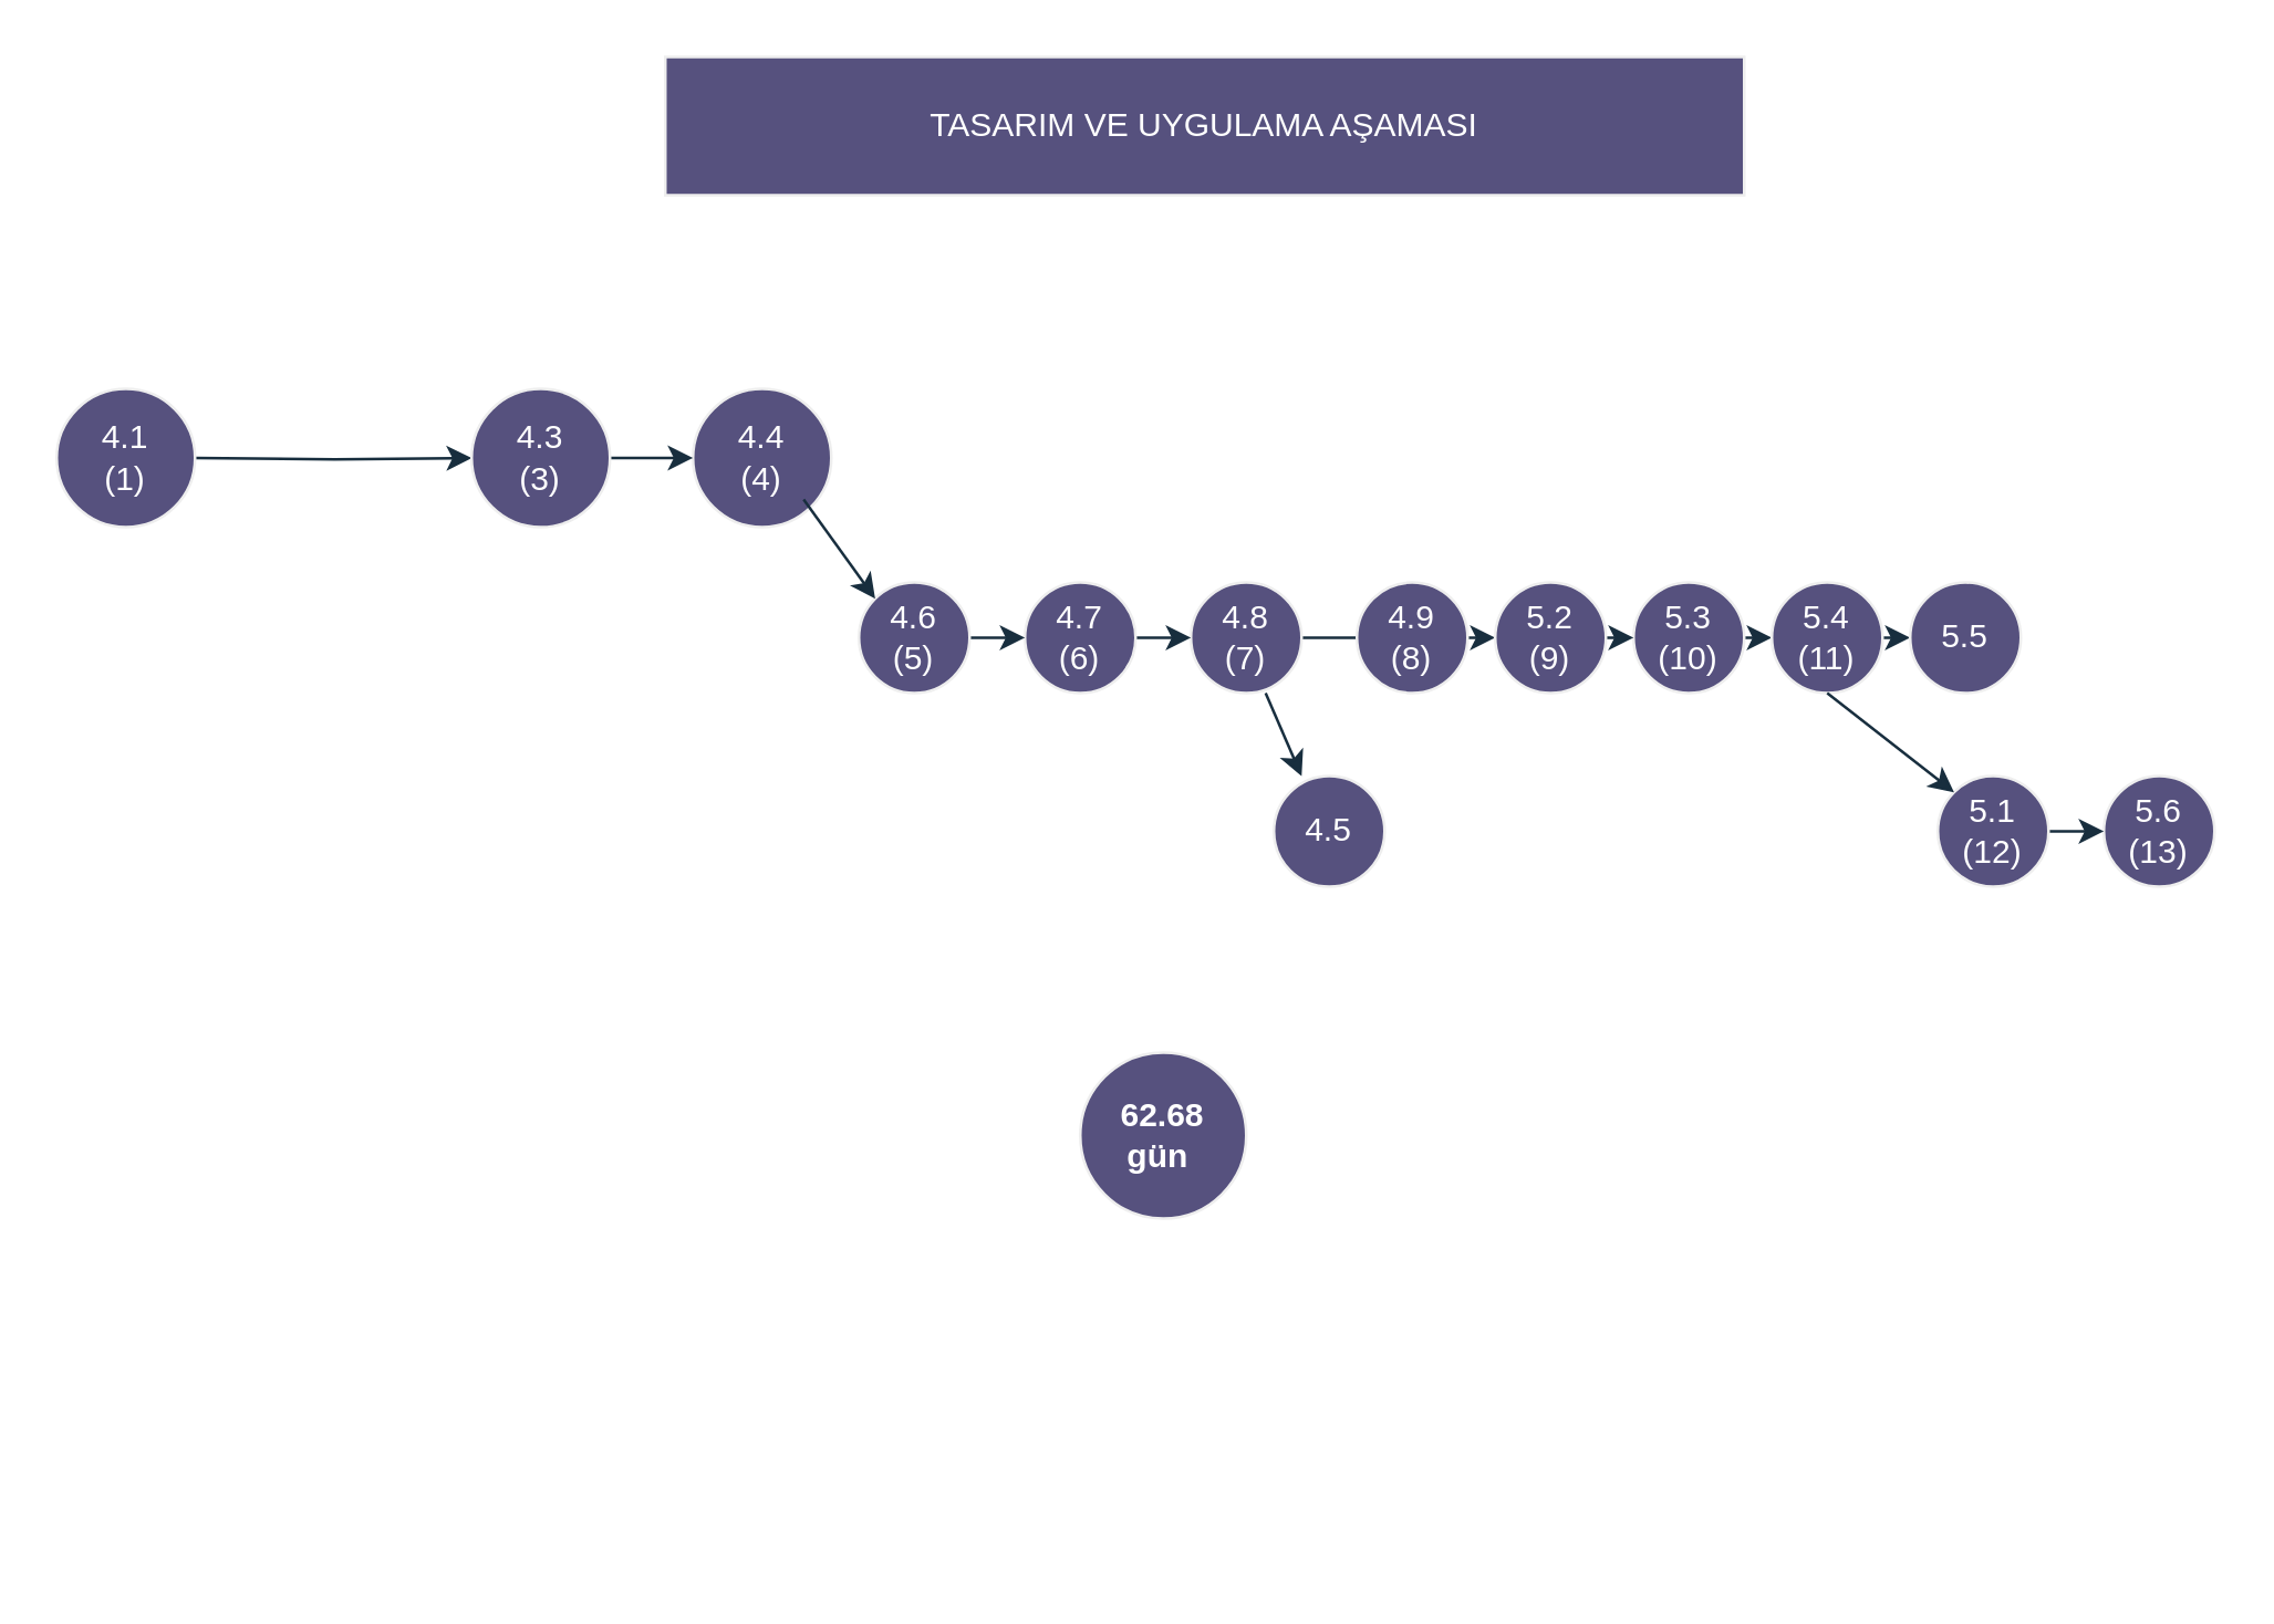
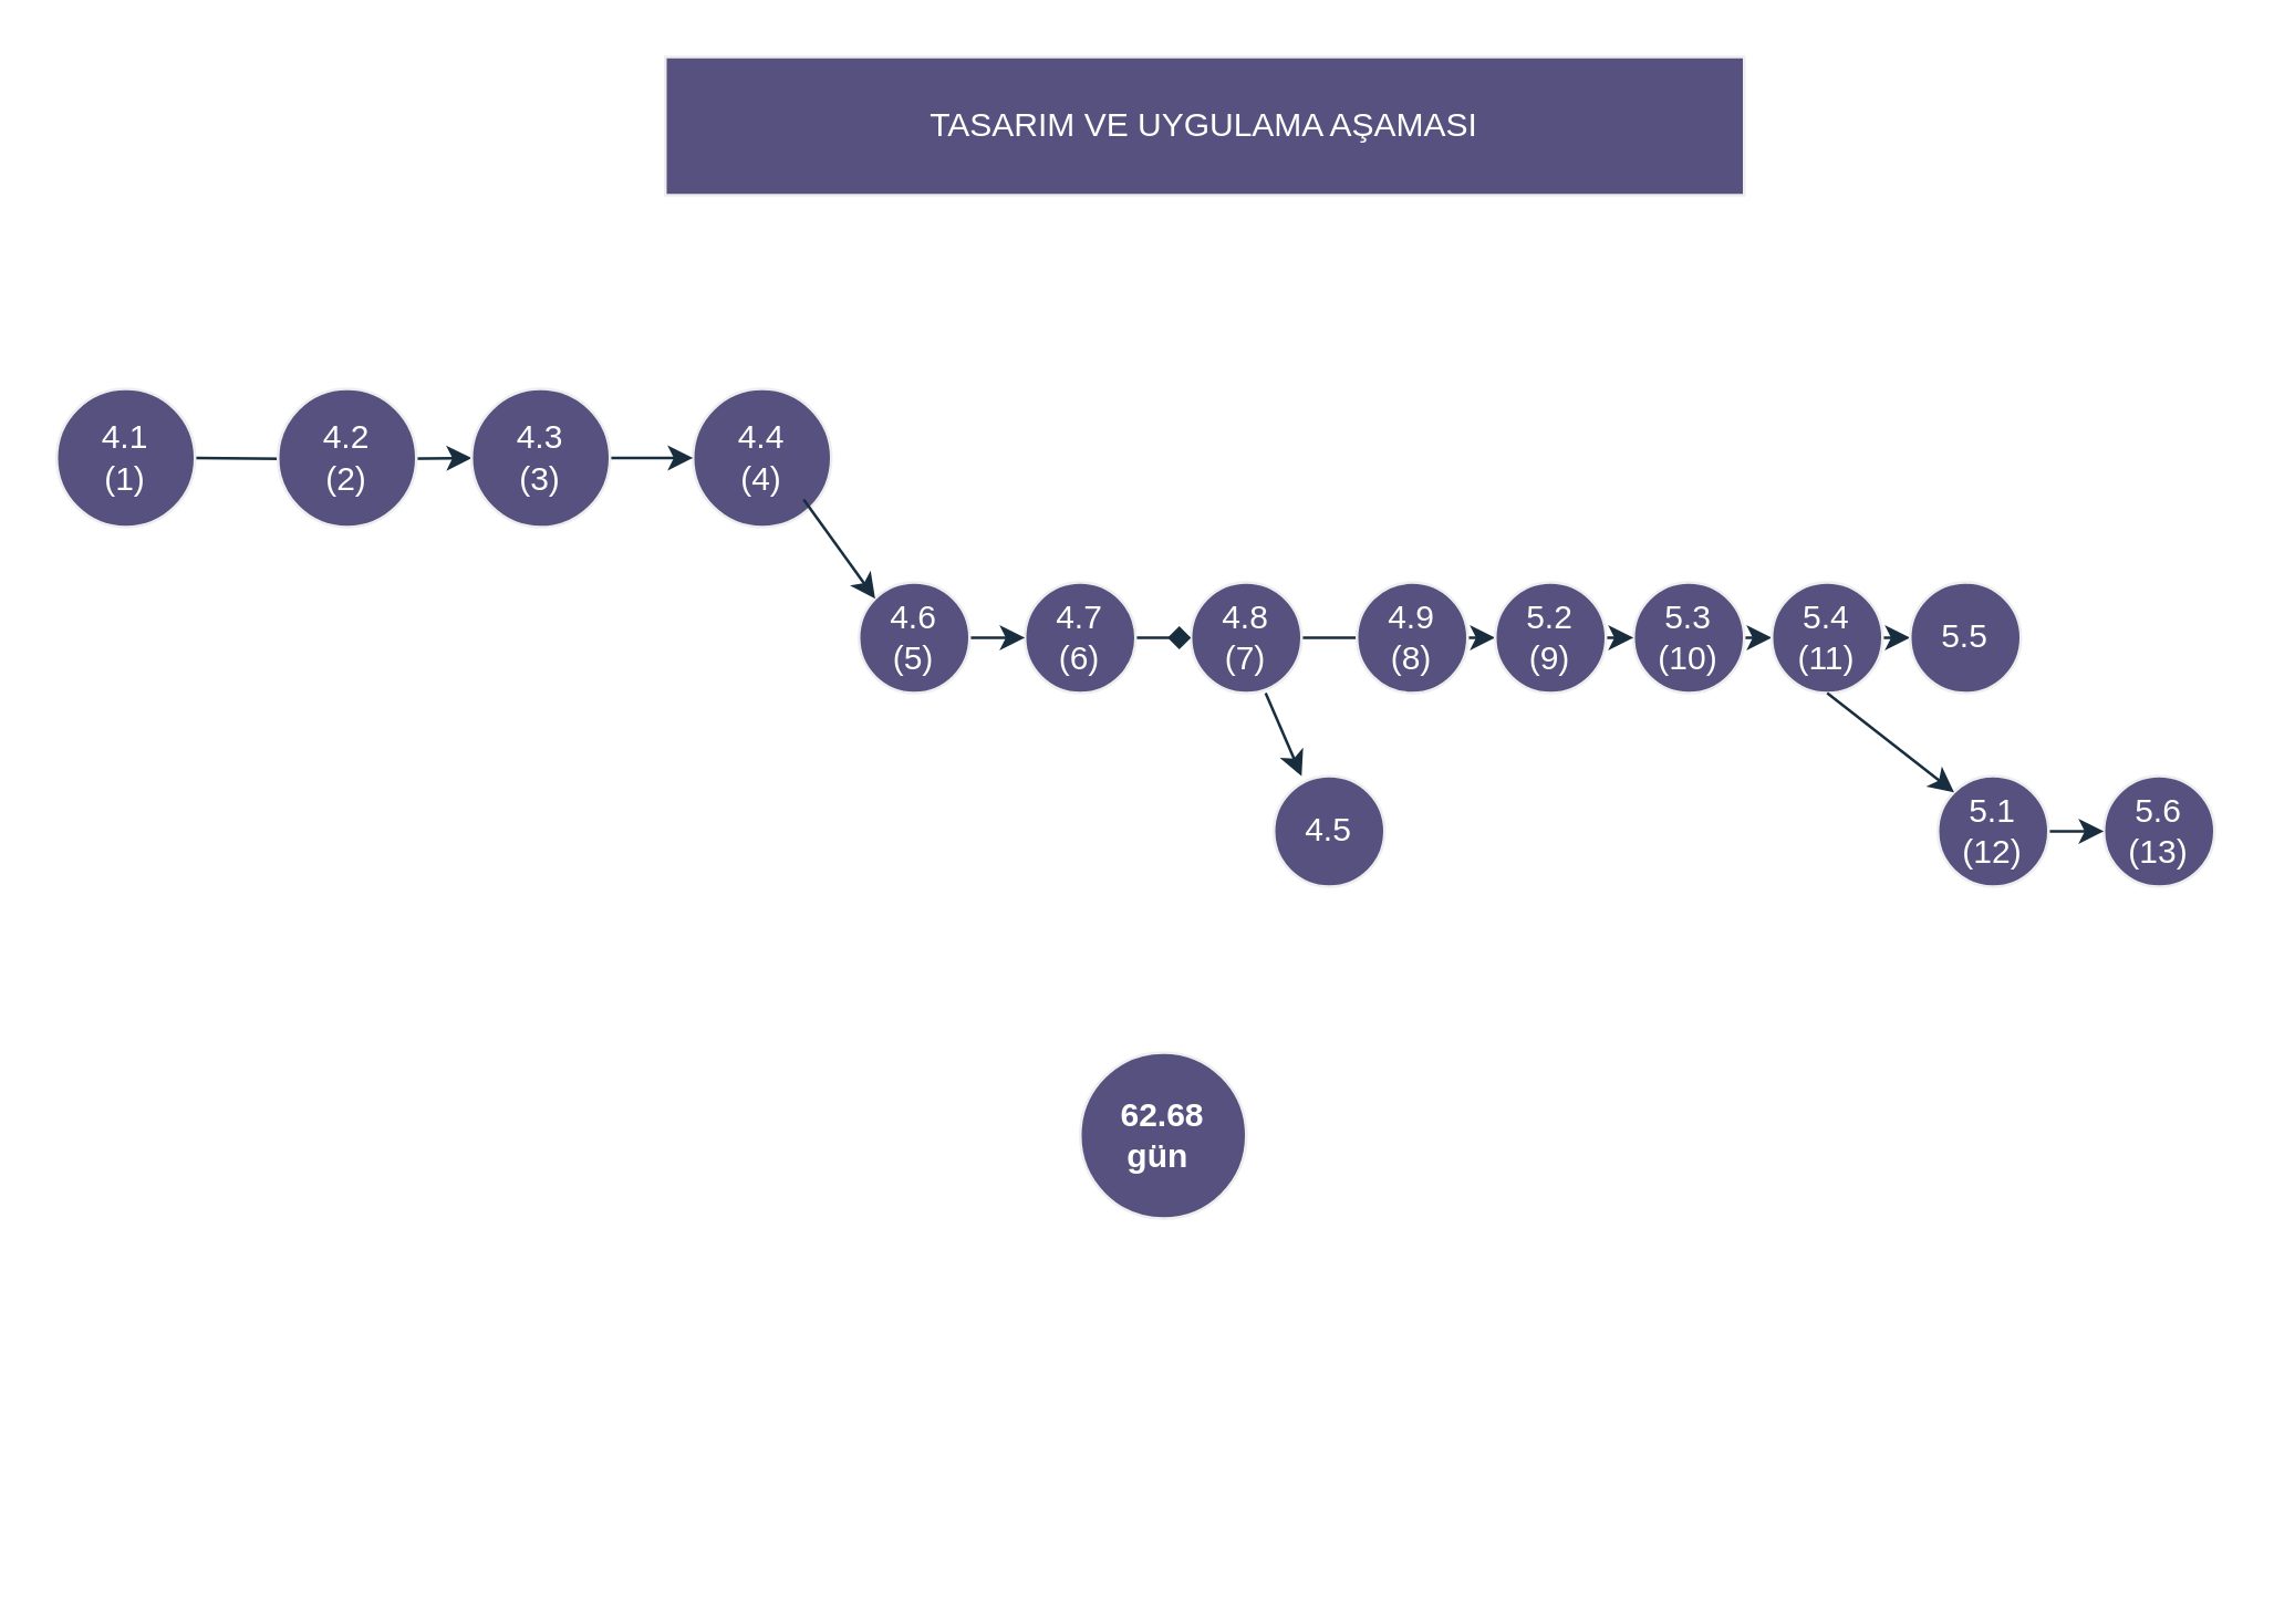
+ <mxCell id="11" value="4.2&lt;div&gt;(2)&lt;/div&gt;" style="ellipse;whiteSpace=wrap;html=1;aspect=fixed;labelBackgroundColor=none;fillColor=#56517E;strokeColor=#EEEEEE;fontColor=#FFFFFF;" parent="1" vertex="1"><mxGeometry x="100" y="140" width="50" height="50" as="geometry" /></mxCell>
- <mxCell id="6" style="edgeStyle=orthogonalEdgeStyle;rounded=0;orthogonalLoop=1;jettySize=auto;html=1;exitX=1;exitY=0.5;exitDx=0;exitDy=0;entryX=0;entryY=0.5;entryDx=0;entryDy=0;labelBackgroundColor=none;strokeColor=#182E3E;fontColor=default;" parent="1" source="7" target="5" edge="1"><mxGeometry relative="1" as="geometry" /></mxCell>
+ <mxCell id="6" style="edgeStyle=orthogonalEdgeStyle;rounded=0;orthogonalLoop=1;jettySize=auto;html=1;exitX=1;exitY=0.5;exitDx=0;exitDy=0;entryX=0;entryY=0.5;entryDx=0;entryDy=0;labelBackgroundColor=none;strokeColor=#182E3E;fontColor=default;endArrow=diamond;" parent="1" source="7" target="5" edge="1"><mxGeometry relative="1" as="geometry" /></mxCell>
